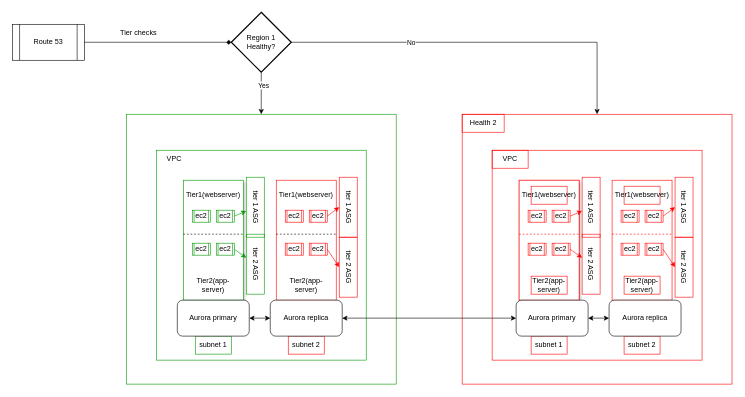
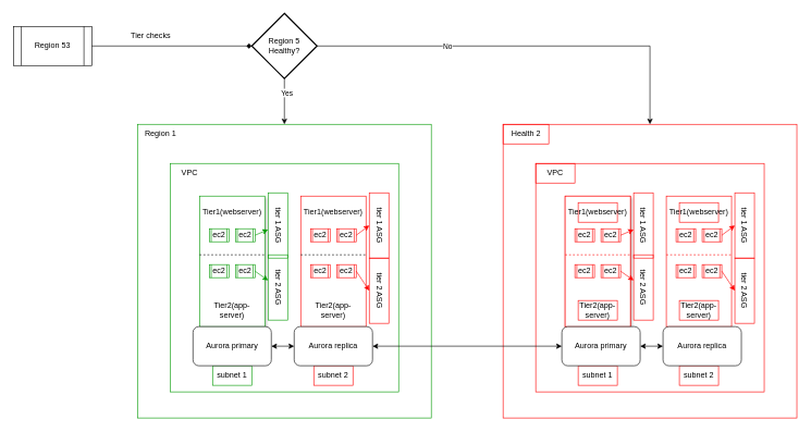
- <mxCell id="73" value="Route 53" style="shape=process;whiteSpace=wrap;html=1;backgroundOutline=1;" vertex="1" parent="1"><mxGeometry x="20" y="40" width="120" height="60" as="geometry" /></mxCell>
+ <mxCell id="73" value="Region 53" style="shape=process;whiteSpace=wrap;html=1;backgroundOutline=1;" vertex="1" parent="1"><mxGeometry x="20" y="40" width="120" height="60" as="geometry" /></mxCell>
- <mxCell id="72" value="Region 1 Healthy?" style="strokeWidth=2;html=1;shape=mxgraph.flowchart.decision;whiteSpace=wrap;" vertex="1" parent="1"><mxGeometry x="385" y="20" width="100" height="100" as="geometry" /></mxCell>
+ <mxCell id="72" value="Region 5 Healthy?" style="strokeWidth=2;html=1;shape=mxgraph.flowchart.decision;whiteSpace=wrap;" vertex="1" parent="1"><mxGeometry x="385" y="20" width="100" height="100" as="geometry" /></mxCell>
+ <mxCell id="3" value="Region 1" style="text;html=1;align=center;verticalAlign=middle;resizable=0;points=[];autosize=1;strokeColor=none;fillColor=none;" vertex="1" parent="1"><mxGeometry x="210" y="190" width="70" height="30" as="geometry" /></mxCell>
